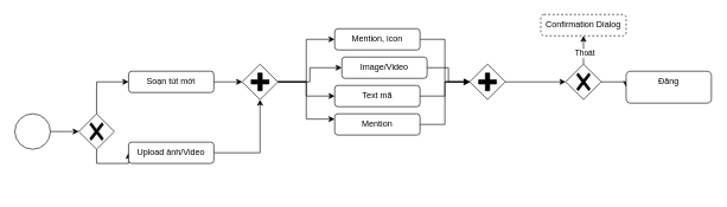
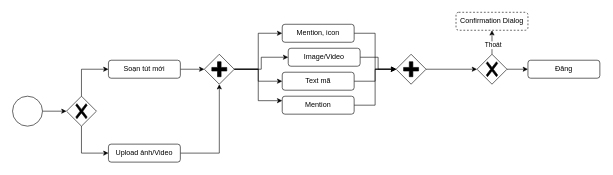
- <mxCell id="31" value="Đăng" style="rounded=1;whiteSpace=wrap;html=1;verticalAlign=top;labelBackgroundColor=#ffffff;" vertex="1" parent="1"><mxGeometry x="880" y="100" width="120" height="45" as="geometry" /></mxCell>
+ <mxCell id="31" value="Đăng" style="rounded=1;whiteSpace=wrap;html=1;verticalAlign=top;labelBackgroundColor=#ffffff;" vertex="1" parent="1"><mxGeometry x="880" y="100" width="120" height="30" as="geometry" /></mxCell>
- <mxCell id="10" value="Upload ảnh/Video" style="rounded=1;whiteSpace=wrap;html=1;verticalAlign=top;labelBackgroundColor=#ffffff;" vertex="1" parent="1"><mxGeometry x="180" y="200" width="120" height="30" as="geometry" /></mxCell>
+ <mxCell id="10" value="Upload ảnh/Video" style="rounded=1;whiteSpace=wrap;html=1;verticalAlign=top;labelBackgroundColor=#ffffff;" vertex="1" parent="1"><mxGeometry x="180" y="240" width="120" height="30" as="geometry" /></mxCell>
